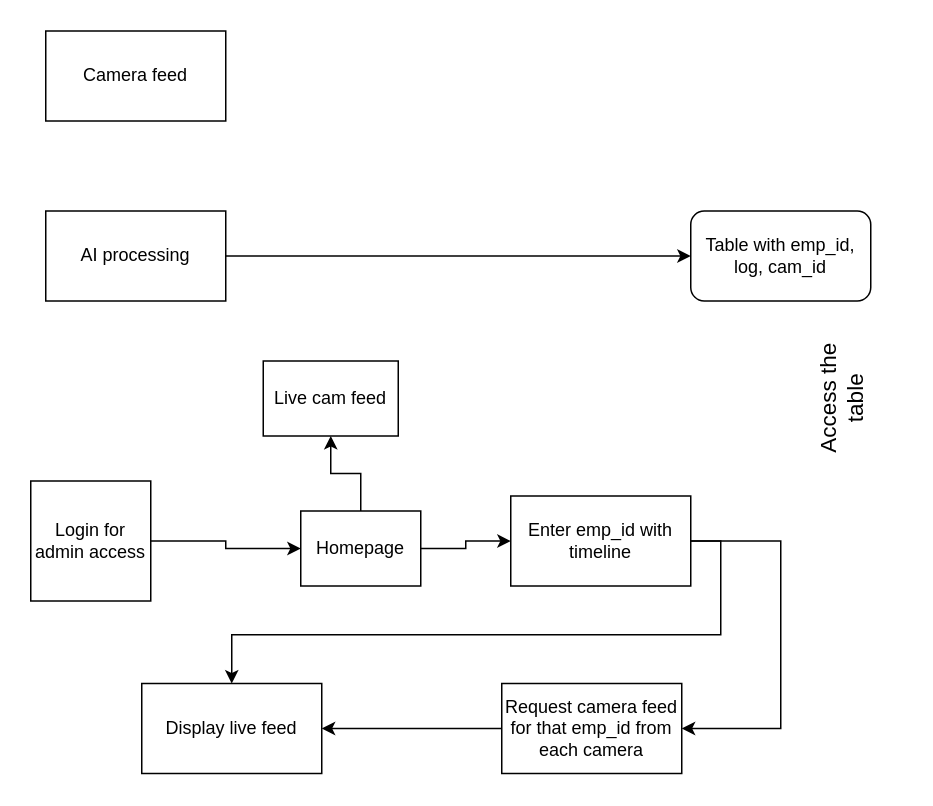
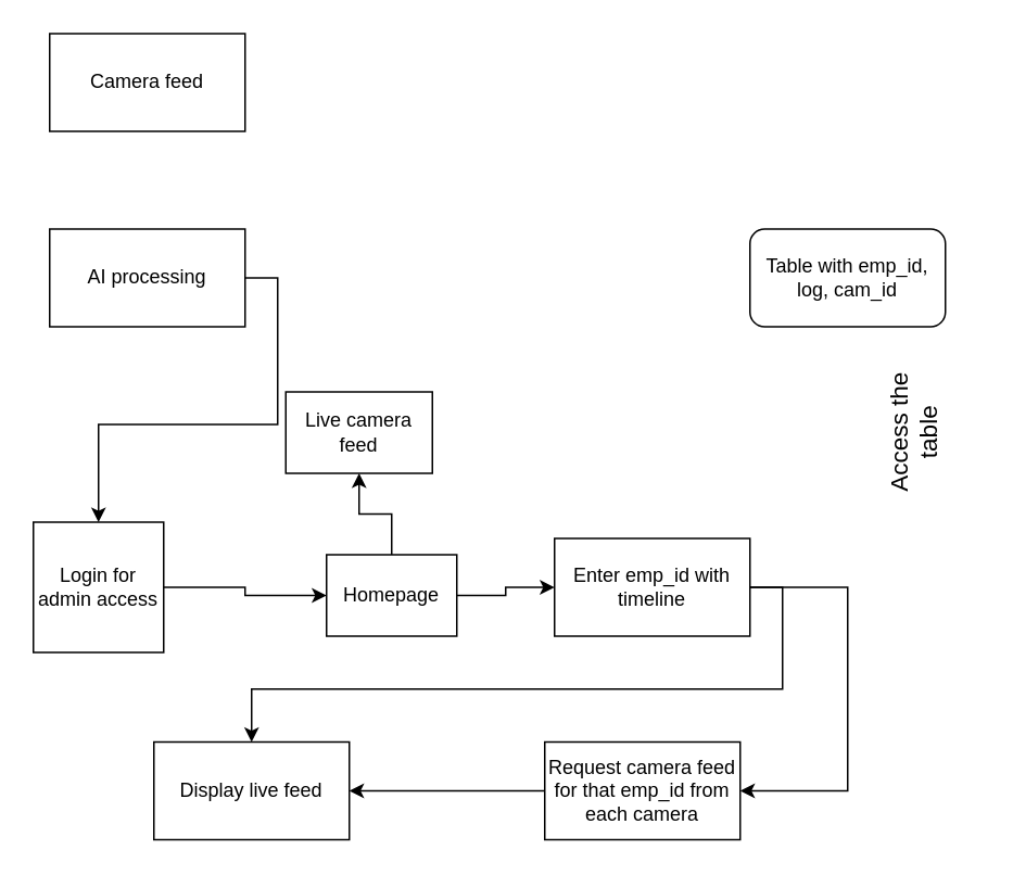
- <mxCell id="3" style="edgeStyle=orthogonalEdgeStyle;rounded=0;orthogonalLoop=1;jettySize=auto;html=1;exitX=1;exitY=0.5;exitDx=0;exitDy=0;entryX=0;entryY=0.5;entryDx=0;entryDy=0;" edge="1" parent="1" source="4" target="8"><mxGeometry relative="1" as="geometry" /></mxCell>
+ <mxCell id="3" style="edgeStyle=orthogonalEdgeStyle;rounded=0;orthogonalLoop=1;jettySize=auto;html=1;exitX=1;exitY=0.5;exitDx=0;exitDy=0;" edge="1" parent="1" source="4" target="10"><mxGeometry relative="1" as="geometry" /></mxCell>
- <mxCell id="14" value="Live cam feed" style="rounded=0;whiteSpace=wrap;html=1;" vertex="1" parent="1"><mxGeometry x="175" y="240" width="90" height="50" as="geometry" /></mxCell>
+ <mxCell id="14" value="Live camera feed" style="rounded=0;whiteSpace=wrap;html=1;" vertex="1" parent="1"><mxGeometry x="175" y="240" width="90" height="50" as="geometry" /></mxCell>
